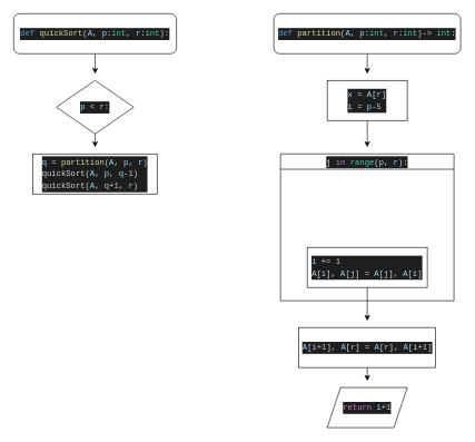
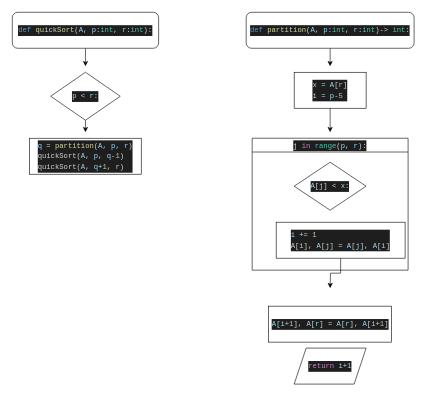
+ <mxCell id="12" value="&lt;div style=&quot;font-style: normal; font-variant-caps: normal; font-weight: normal; letter-spacing: normal; text-align: start; text-indent: 0px; text-transform: none; word-spacing: 0px; -webkit-text-stroke-width: 0px; text-decoration: none; color: rgb(212, 212, 212); background-color: rgb(30, 30, 30); font-family: Menlo, Monaco, &amp;quot;Courier New&amp;quot;, monospace; font-size: 12px; line-height: 18px;&quot;&gt;&lt;div&gt;&lt;span style=&quot;color: rgb(156, 220, 254);&quot;&gt;A&lt;/span&gt;&lt;span style=&quot;color: rgb(212, 212, 212);&quot;&gt;[&lt;/span&gt;&lt;span style=&quot;color: rgb(156, 220, 254);&quot;&gt;j&lt;/span&gt;&lt;span style=&quot;color: rgb(212, 212, 212);&quot;&gt;] &amp;lt; &lt;/span&gt;&lt;span style=&quot;color: rgb(156, 220, 254);&quot;&gt;x&lt;/span&gt;&lt;span style=&quot;color: rgb(212, 212, 212);&quot;&gt;:&lt;/span&gt;&lt;/div&gt;&lt;/div&gt;" style="rhombus;whiteSpace=wrap;html=1;" vertex="1" parent="11"><mxGeometry x="70" y="40" width="120" height="80" as="geometry" /></mxCell>
- <mxCell id="14" value="&lt;div style=&quot;font-style: normal; font-variant-caps: normal; font-weight: normal; letter-spacing: normal; text-align: start; text-indent: 0px; text-transform: none; word-spacing: 0px; -webkit-text-stroke-width: 0px; text-decoration: none; color: rgb(212, 212, 212); background-color: rgb(30, 30, 30); font-family: Menlo, Monaco, &amp;quot;Courier New&amp;quot;, monospace; font-size: 12px; line-height: 18px;&quot;&gt;&lt;div&gt;&lt;span style=&quot;color: rgb(156, 220, 254);&quot;&gt;i&lt;/span&gt;&lt;span style=&quot;color: rgb(212, 212, 212);&quot;&gt; += &lt;/span&gt;&lt;span style=&quot;color: rgb(181, 206, 168);&quot;&gt;1&lt;/span&gt;&lt;/div&gt;&lt;div&gt;&lt;div style=&quot;line-height: 18px;&quot;&gt;A[&lt;span style=&quot;color: rgb(156, 220, 254);&quot;&gt;i&lt;/span&gt;], &lt;span style=&quot;color: rgb(156, 220, 254);&quot;&gt;A&lt;/span&gt;[&lt;span style=&quot;color: rgb(156, 220, 254);&quot;&gt;j&lt;/span&gt;] = &lt;span style=&quot;color: rgb(156, 220, 254);&quot;&gt;A&lt;/span&gt;[&lt;span style=&quot;color: rgb(156, 220, 254);&quot;&gt;j&lt;/span&gt;], &lt;span style=&quot;color: rgb(156, 220, 254);&quot;&gt;A&lt;/span&gt;[&lt;span style=&quot;color: rgb(156, 220, 254);&quot;&gt;i&lt;/span&gt;]&lt;/div&gt;&lt;/div&gt;&lt;/div&gt;" style="rounded=0;whiteSpace=wrap;html=1;" vertex="1" parent="11"><mxGeometry x="40" y="140" width="180" height="60" as="geometry" /></mxCell>
+ <mxCell id="14" value="&lt;div style=&quot;font-style: normal; font-variant-caps: normal; font-weight: normal; letter-spacing: normal; text-align: start; text-indent: 0px; text-transform: none; word-spacing: 0px; -webkit-text-stroke-width: 0px; text-decoration: none; color: rgb(212, 212, 212); background-color: rgb(30, 30, 30); font-family: Menlo, Monaco, &amp;quot;Courier New&amp;quot;, monospace; font-size: 12px; line-height: 18px;&quot;&gt;&lt;div&gt;&lt;span style=&quot;color: rgb(156, 220, 254);&quot;&gt;i&lt;/span&gt;&lt;span style=&quot;color: rgb(212, 212, 212);&quot;&gt; += &lt;/span&gt;&lt;span style=&quot;color: rgb(181, 206, 168);&quot;&gt;1&lt;/span&gt;&lt;/div&gt;&lt;div&gt;&lt;div style=&quot;line-height: 18px;&quot;&gt;A[&lt;span style=&quot;color: rgb(156, 220, 254);&quot;&gt;i&lt;/span&gt;], &lt;span style=&quot;color: rgb(156, 220, 254);&quot;&gt;A&lt;/span&gt;[&lt;span style=&quot;color: rgb(156, 220, 254);&quot;&gt;j&lt;/span&gt;] = &lt;span style=&quot;color: rgb(156, 220, 254);&quot;&gt;A&lt;/span&gt;[&lt;span style=&quot;color: rgb(156, 220, 254);&quot;&gt;j&lt;/span&gt;], &lt;span style=&quot;color: rgb(156, 220, 254);&quot;&gt;A&lt;/span&gt;[&lt;span style=&quot;color: rgb(156, 220, 254);&quot;&gt;i&lt;/span&gt;]&lt;/div&gt;&lt;/div&gt;&lt;/div&gt;" style="rounded=0;whiteSpace=wrap;html=1;" vertex="1" parent="11"><mxGeometry x="40" y="140" width="215" height="60" as="geometry" /></mxCell>
- <mxCell id="16" value="&lt;div style=&quot;font-style: normal; font-variant-caps: normal; font-weight: normal; letter-spacing: normal; text-align: start; text-indent: 0px; text-transform: none; word-spacing: 0px; -webkit-text-stroke-width: 0px; text-decoration: none; color: rgb(212, 212, 212); background-color: rgb(30, 30, 30); font-family: Menlo, Monaco, &amp;quot;Courier New&amp;quot;, monospace; font-size: 12px; line-height: 18px;&quot;&gt;&lt;div&gt;&lt;span style=&quot;color: rgb(156, 220, 254);&quot;&gt;A&lt;/span&gt;&lt;span style=&quot;color: rgb(212, 212, 212);&quot;&gt;[&lt;/span&gt;&lt;span style=&quot;color: rgb(156, 220, 254);&quot;&gt;i&lt;/span&gt;&lt;span style=&quot;color: rgb(212, 212, 212);&quot;&gt;+&lt;/span&gt;&lt;span style=&quot;color: rgb(181, 206, 168);&quot;&gt;1&lt;/span&gt;&lt;span style=&quot;color: rgb(212, 212, 212);&quot;&gt;], &lt;/span&gt;&lt;span style=&quot;color: rgb(156, 220, 254);&quot;&gt;A&lt;/span&gt;&lt;span style=&quot;color: rgb(212, 212, 212);&quot;&gt;[&lt;/span&gt;&lt;span style=&quot;color: rgb(156, 220, 254);&quot;&gt;r&lt;/span&gt;&lt;span style=&quot;color: rgb(212, 212, 212);&quot;&gt;] = &lt;/span&gt;&lt;span style=&quot;color: rgb(156, 220, 254);&quot;&gt;A&lt;/span&gt;&lt;span style=&quot;color: rgb(212, 212, 212);&quot;&gt;[&lt;/span&gt;&lt;span style=&quot;color: rgb(156, 220, 254);&quot;&gt;r&lt;/span&gt;&lt;span style=&quot;color: rgb(212, 212, 212);&quot;&gt;], &lt;/span&gt;&lt;span style=&quot;color: rgb(156, 220, 254);&quot;&gt;A&lt;/span&gt;&lt;span style=&quot;color: rgb(212, 212, 212);&quot;&gt;[&lt;/span&gt;&lt;span style=&quot;color: rgb(156, 220, 254);&quot;&gt;i&lt;/span&gt;&lt;span style=&quot;color: rgb(212, 212, 212);&quot;&gt;+&lt;/span&gt;&lt;span style=&quot;color: rgb(181, 206, 168);&quot;&gt;1&lt;/span&gt;&lt;span style=&quot;color: rgb(212, 212, 212);&quot;&gt;]&lt;/span&gt;&lt;/div&gt;&lt;/div&gt;" style="rounded=0;whiteSpace=wrap;html=1;" vertex="1" parent="1"><mxGeometry x="447.5" y="490" width="205" height="60" as="geometry" /></mxCell>
+ <mxCell id="16" value="&lt;div style=&quot;font-style: normal; font-variant-caps: normal; font-weight: normal; letter-spacing: normal; text-align: start; text-indent: 0px; text-transform: none; word-spacing: 0px; -webkit-text-stroke-width: 0px; text-decoration: none; color: rgb(212, 212, 212); background-color: rgb(30, 30, 30); font-family: Menlo, Monaco, &amp;quot;Courier New&amp;quot;, monospace; font-size: 12px; line-height: 18px;&quot;&gt;&lt;div&gt;&lt;span style=&quot;color: rgb(156, 220, 254);&quot;&gt;A&lt;/span&gt;&lt;span style=&quot;color: rgb(212, 212, 212);&quot;&gt;[&lt;/span&gt;&lt;span style=&quot;color: rgb(156, 220, 254);&quot;&gt;i&lt;/span&gt;&lt;span style=&quot;color: rgb(212, 212, 212);&quot;&gt;+&lt;/span&gt;&lt;span style=&quot;color: rgb(181, 206, 168);&quot;&gt;1&lt;/span&gt;&lt;span style=&quot;color: rgb(212, 212, 212);&quot;&gt;], &lt;/span&gt;&lt;span style=&quot;color: rgb(156, 220, 254);&quot;&gt;A&lt;/span&gt;&lt;span style=&quot;color: rgb(212, 212, 212);&quot;&gt;[&lt;/span&gt;&lt;span style=&quot;color: rgb(156, 220, 254);&quot;&gt;r&lt;/span&gt;&lt;span style=&quot;color: rgb(212, 212, 212);&quot;&gt;] = &lt;/span&gt;&lt;span style=&quot;color: rgb(156, 220, 254);&quot;&gt;A&lt;/span&gt;&lt;span style=&quot;color: rgb(212, 212, 212);&quot;&gt;[&lt;/span&gt;&lt;span style=&quot;color: rgb(156, 220, 254);&quot;&gt;r&lt;/span&gt;&lt;span style=&quot;color: rgb(212, 212, 212);&quot;&gt;], &lt;/span&gt;&lt;span style=&quot;color: rgb(156, 220, 254);&quot;&gt;A&lt;/span&gt;&lt;span style=&quot;color: rgb(212, 212, 212);&quot;&gt;[&lt;/span&gt;&lt;span style=&quot;color: rgb(156, 220, 254);&quot;&gt;i&lt;/span&gt;&lt;span style=&quot;color: rgb(212, 212, 212);&quot;&gt;+&lt;/span&gt;&lt;span style=&quot;color: rgb(181, 206, 168);&quot;&gt;1&lt;/span&gt;&lt;span style=&quot;color: rgb(212, 212, 212);&quot;&gt;]&lt;/span&gt;&lt;/div&gt;&lt;/div&gt;" style="rounded=0;whiteSpace=wrap;html=1;" vertex="1" parent="1"><mxGeometry x="447.5" y="510" width="205" height="60" as="geometry" /></mxCell>
